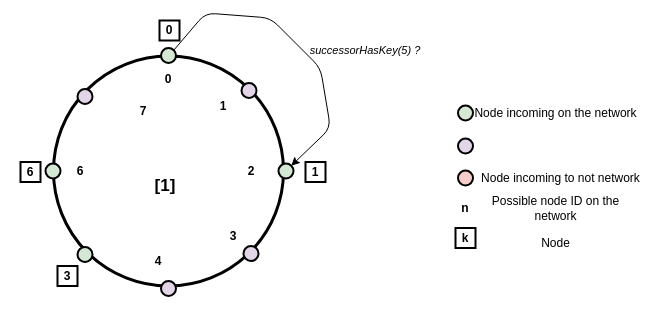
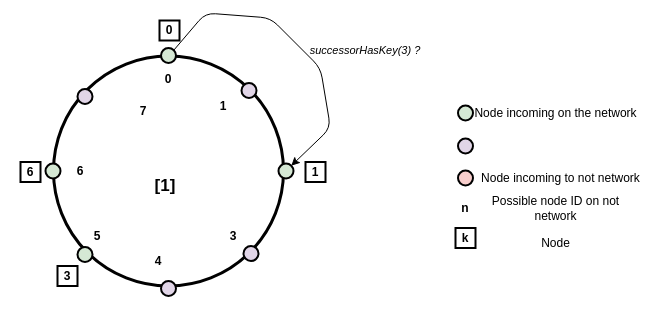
- <mxCell id="37" value="&lt;i&gt;&lt;font style=&quot;font-size: 11px&quot;&gt;successorHasKey(5) ?&lt;/font&gt;&lt;/i&gt;" style="text;html=1;strokeColor=none;fillColor=none;align=center;verticalAlign=middle;whiteSpace=wrap;rounded=0;" vertex="1" parent="12"><mxGeometry x="275" y="20" width="140" height="20" as="geometry" /></mxCell>
+ <mxCell id="37" value="&lt;i&gt;&lt;font style=&quot;font-size: 11px&quot;&gt;successorHasKey(3) ?&lt;/font&gt;&lt;/i&gt;" style="text;html=1;strokeColor=none;fillColor=none;align=center;verticalAlign=middle;whiteSpace=wrap;rounded=0;" vertex="1" parent="12"><mxGeometry x="275" y="20" width="140" height="20" as="geometry" /></mxCell>
- <mxCell id="25" value="&lt;b&gt;2&lt;/b&gt;" style="text;html=1;strokeColor=none;fillColor=none;align=center;verticalAlign=middle;whiteSpace=wrap;rounded=0;" vertex="1" parent="13"><mxGeometry x="185.5" y="113" width="40" height="20" as="geometry" /></mxCell>
- <mxCell id="9" value="Possible node ID on the network" style="text;html=1;strokeColor=none;fillColor=none;align=center;verticalAlign=middle;whiteSpace=wrap;rounded=0;container=0;" vertex="1" parent="2"><mxGeometry x="27.5" y="95" width="165" height="20" as="geometry" /></mxCell>
+ <mxCell id="9" value="Possible node ID on not network" style="text;html=1;strokeColor=none;fillColor=none;align=center;verticalAlign=middle;whiteSpace=wrap;rounded=0;container=0;" vertex="1" parent="2"><mxGeometry x="27.5" y="95" width="165" height="20" as="geometry" /></mxCell>
+ <mxCell id="28" value="&lt;b&gt;5&lt;/b&gt;" style="text;html=1;strokeColor=none;fillColor=none;align=center;verticalAlign=middle;whiteSpace=wrap;rounded=0;" vertex="1" parent="13"><mxGeometry x="32" y="178" width="40" height="20" as="geometry" /></mxCell>
